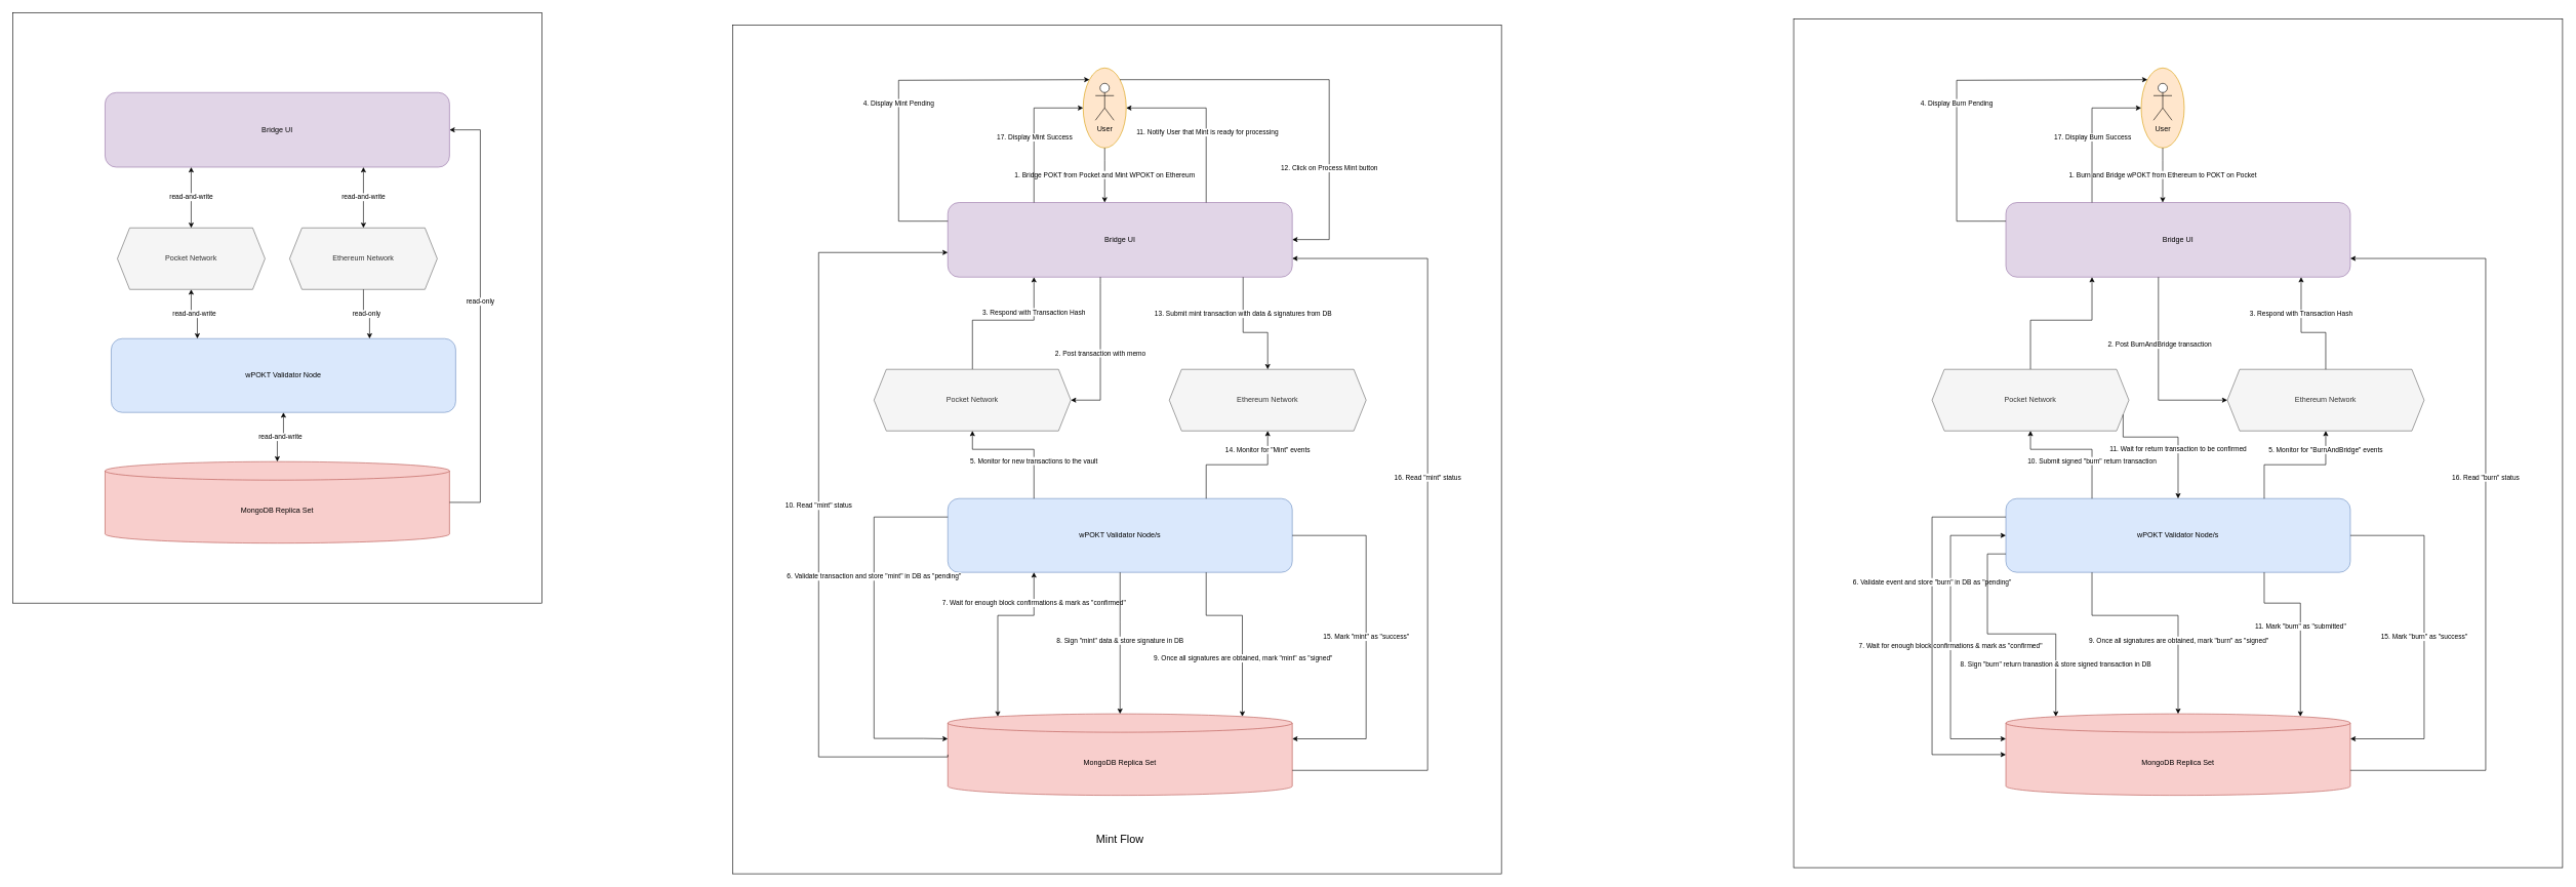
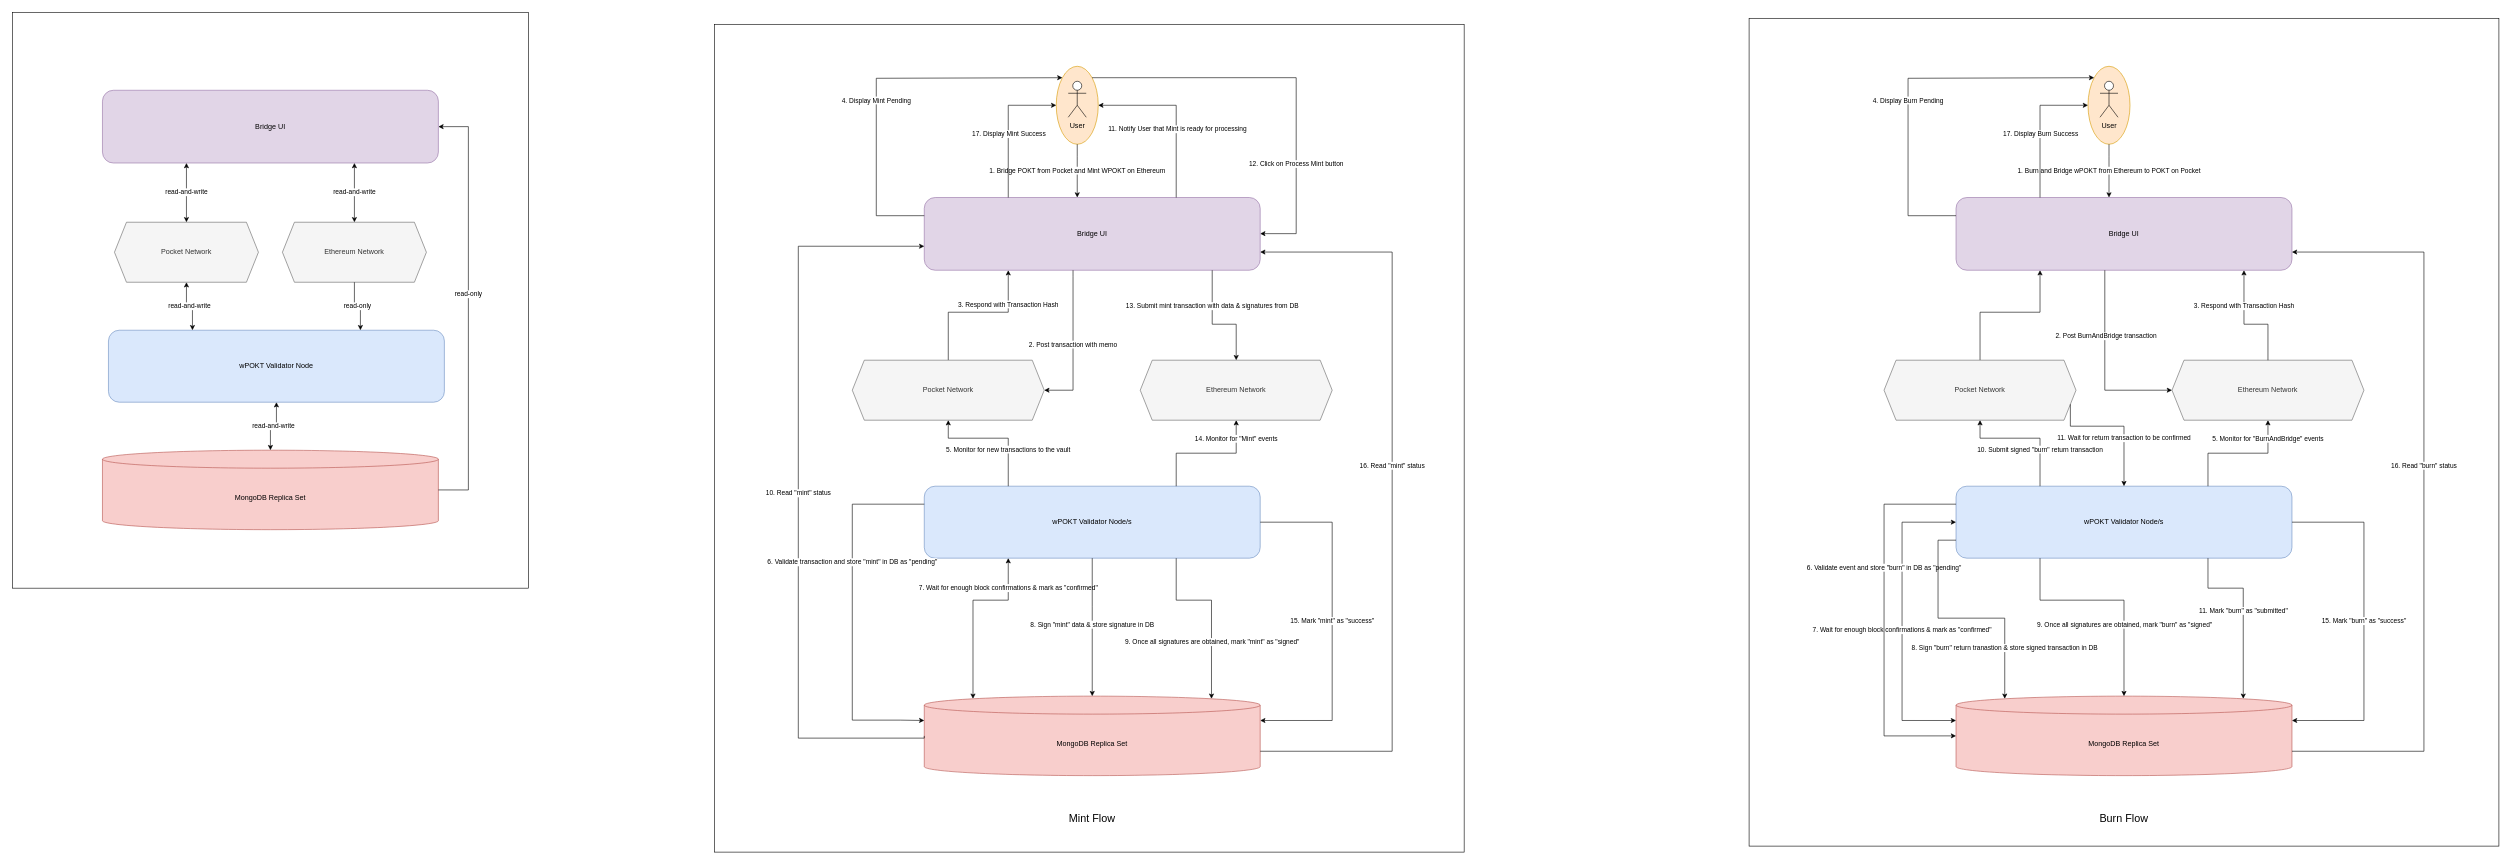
+ <mxCell id="71" value="&lt;font style=&quot;font-size: 18px;&quot;&gt;Burn Flow&lt;/font&gt;" style="text;html=1;strokeColor=none;fillColor=none;align=center;verticalAlign=middle;whiteSpace=wrap;rounded=0;" vertex="1" parent="44"><mxGeometry x="535" y="1320" width="180" height="30" as="geometry" /></mxCell>
